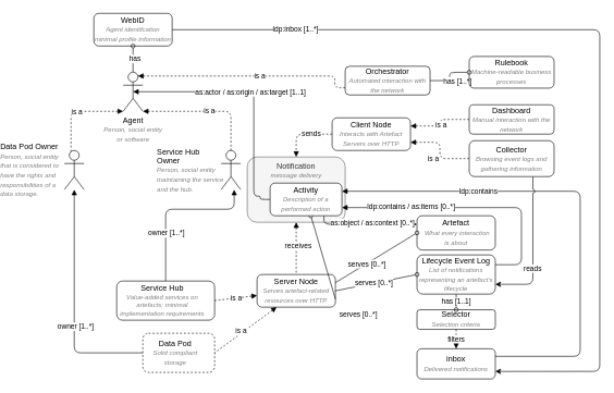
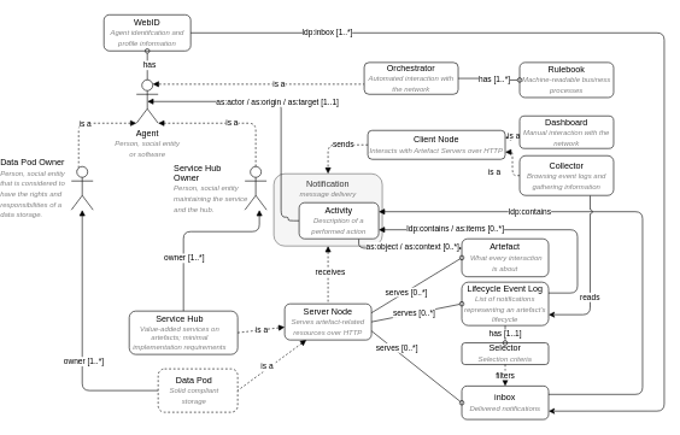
- <mxCell id="37" value="WebID&lt;br&gt;&lt;i&gt;&lt;font style=&quot;font-size: 10px&quot; color=&quot;#808080&quot;&gt;Agent identifcation minimal profile information&lt;/font&gt;&lt;/i&gt;" style="rounded=1;whiteSpace=wrap;html=1;fillColor=none;" parent="1" vertex="1"><mxGeometry x="65" y="20" width="120" height="50" as="geometry" /></mxCell>
+ <mxCell id="37" value="WebID&lt;br&gt;&lt;i&gt;&lt;font style=&quot;font-size: 10px&quot; color=&quot;#808080&quot;&gt;Agent identifcation and profile information&lt;/font&gt;&lt;/i&gt;" style="rounded=1;whiteSpace=wrap;html=1;fillColor=none;" parent="1" vertex="1"><mxGeometry x="65" y="20" width="120" height="50" as="geometry" /></mxCell>
- <mxCell id="50" value="Orchestrator&lt;br&gt;&lt;i&gt;&lt;font style=&quot;font-size: 10px&quot; color=&quot;#808080&quot;&gt;Automated interaction with the network&lt;/font&gt;&lt;/i&gt;" style="rounded=1;whiteSpace=wrap;html=1;fillColor=default;" parent="1" vertex="1"><mxGeometry x="450" y="101" width="130" height="44" as="geometry" /></mxCell>
+ <mxCell id="50" value="Orchestrator&lt;br&gt;&lt;i&gt;&lt;font style=&quot;font-size: 10px&quot; color=&quot;#808080&quot;&gt;Automated interaction with the network&lt;/font&gt;&lt;/i&gt;" style="rounded=1;whiteSpace=wrap;html=1;fillColor=default;" parent="1" vertex="1"><mxGeometry x="425" y="86" width="130" height="44" as="geometry" /></mxCell>
- <mxCell id="58" value="Client Node&lt;br&gt;&lt;i&gt;&lt;font style=&quot;font-size: 10px&quot; color=&quot;#808080&quot;&gt;Interacts with Artefact Servers over HTTP&lt;/font&gt;&lt;/i&gt;" style="rounded=1;whiteSpace=wrap;html=1;fillColor=none;" parent="1" vertex="1"><mxGeometry x="430" y="180" width="120" height="50" as="geometry" /></mxCell>
+ <mxCell id="58" value="Client Node&lt;br&gt;&lt;i&gt;&lt;font style=&quot;font-size: 10px&quot; color=&quot;#808080&quot;&gt;Interacts with Artefact Servers over HTTP&lt;/font&gt;&lt;/i&gt;" style="rounded=1;whiteSpace=wrap;html=1;fillColor=none;" parent="1" vertex="1"><mxGeometry x="430" y="180" width="190" height="40" as="geometry" /></mxCell>
- <mxCell id="20" style="edgeStyle=none;html=1;exitX=1;exitY=0.75;exitDx=0;exitDy=0;endArrow=oval;endFill=0;" parent="1" source="23" target="38" edge="1"><mxGeometry relative="1" as="geometry" /></mxCell>
+ <mxCell id="20" style="edgeStyle=none;html=1;exitX=1;exitY=0.75;exitDx=0;exitDy=0;entryX=0;entryY=0.5;entryDx=0;entryDy=0;endArrow=oval;endFill=0;" parent="1" source="23" target="26" edge="1"><mxGeometry relative="1" as="geometry" /></mxCell>
